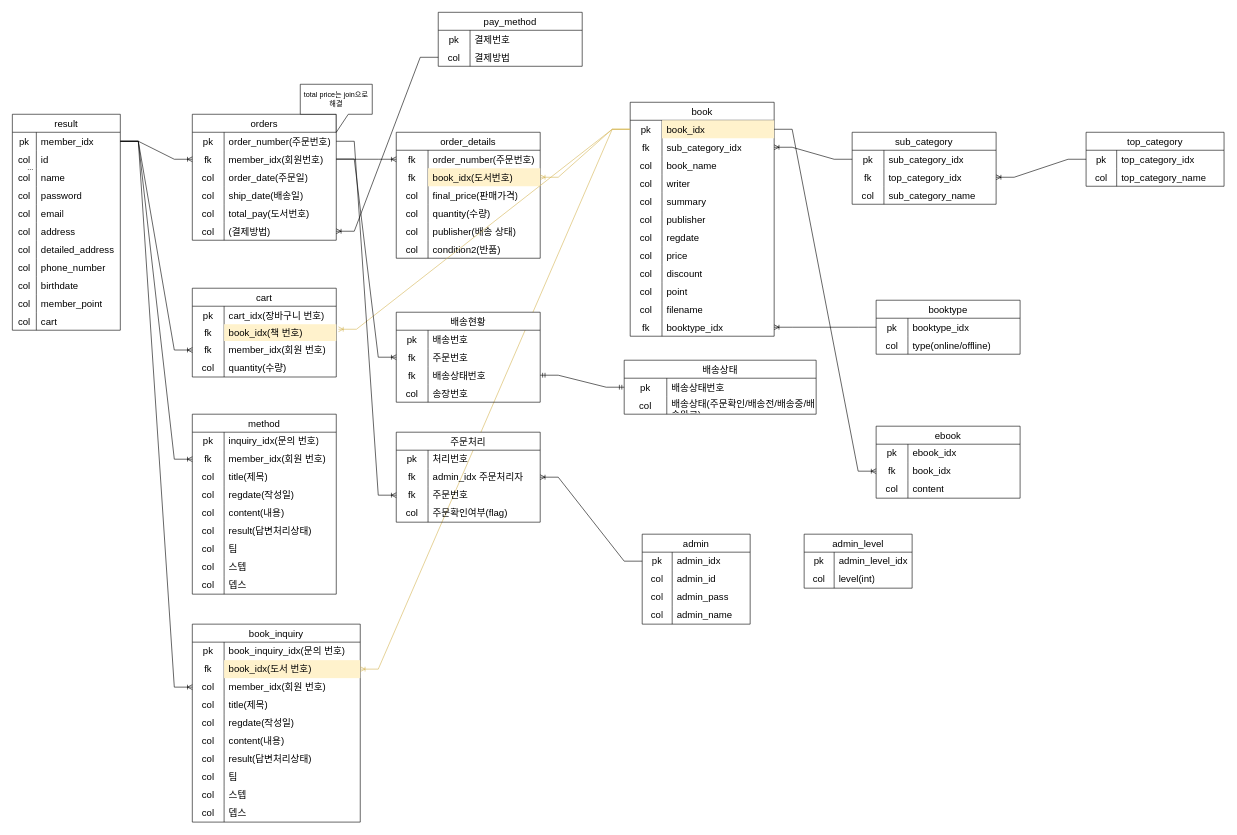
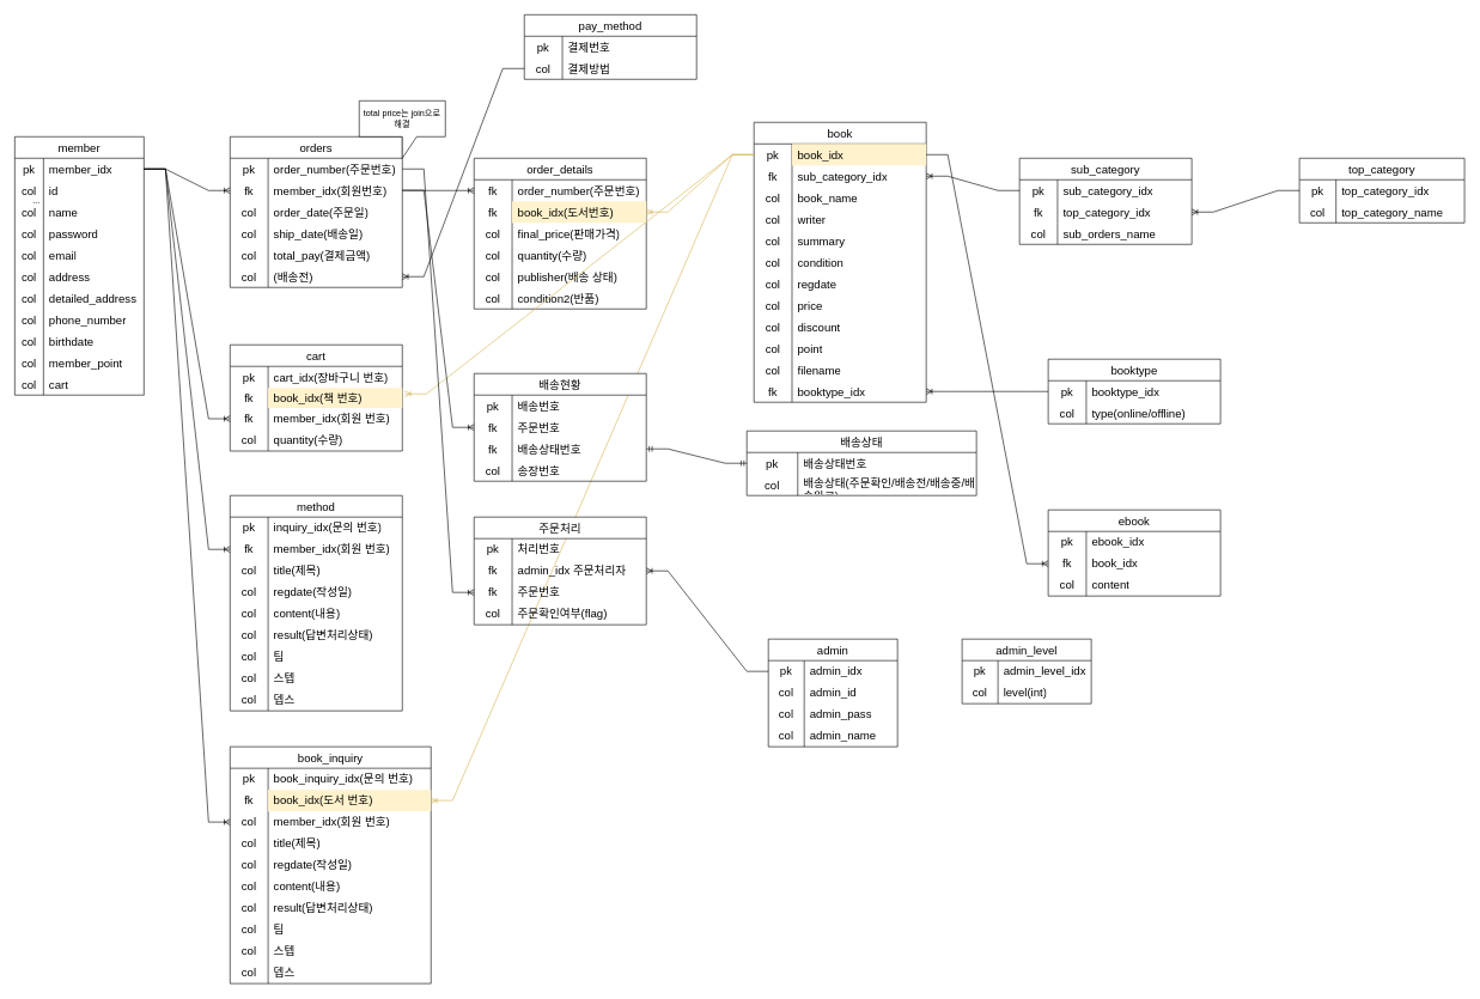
- <mxCell id="3" value="result" style="shape=table;startSize=30;container=1;collapsible=0;childLayout=tableLayout;fixedRows=1;rowLines=0;fontStyle=0;strokeColor=default;fontSize=16;" parent="1" vertex="1"><mxGeometry x="20" y="190" width="180" height="360" as="geometry" /></mxCell>
+ <mxCell id="3" value="member" style="shape=table;startSize=30;container=1;collapsible=0;childLayout=tableLayout;fixedRows=1;rowLines=0;fontStyle=0;strokeColor=default;fontSize=16;" parent="1" vertex="1"><mxGeometry x="20" y="190" width="180" height="360" as="geometry" /></mxCell>
- <mxCell id="207" value="sub_category_name" style="shape=partialRectangle;html=1;whiteSpace=wrap;connectable=0;fillColor=none;top=0;left=0;bottom=0;right=0;align=left;spacingLeft=6;overflow=hidden;strokeColor=inherit;fontSize=16;" vertex="1" parent="205"><mxGeometry x="53" width="187" height="30" as="geometry"><mxRectangle width="187" height="30" as="alternateBounds" /></mxGeometry></mxCell>
+ <mxCell id="207" value="sub_orders_name" style="shape=partialRectangle;html=1;whiteSpace=wrap;connectable=0;fillColor=none;top=0;left=0;bottom=0;right=0;align=left;spacingLeft=6;overflow=hidden;strokeColor=inherit;fontSize=16;" vertex="1" parent="205"><mxGeometry x="53" width="187" height="30" as="geometry"><mxRectangle width="187" height="30" as="alternateBounds" /></mxGeometry></mxCell>
- <mxCell id="115" value="total_pay(도서번호)" style="shape=partialRectangle;html=1;whiteSpace=wrap;connectable=0;fillColor=none;top=0;left=0;bottom=0;right=0;align=left;spacingLeft=6;overflow=hidden;strokeColor=inherit;fontSize=16;" vertex="1" parent="113"><mxGeometry x="53" width="187" height="30" as="geometry"><mxRectangle width="187" height="30" as="alternateBounds" /></mxGeometry></mxCell>
+ <mxCell id="115" value="total_pay(결제금액)" style="shape=partialRectangle;html=1;whiteSpace=wrap;connectable=0;fillColor=none;top=0;left=0;bottom=0;right=0;align=left;spacingLeft=6;overflow=hidden;strokeColor=inherit;fontSize=16;" vertex="1" parent="113"><mxGeometry x="53" width="187" height="30" as="geometry"><mxRectangle width="187" height="30" as="alternateBounds" /></mxGeometry></mxCell>
- <mxCell id="171" value="publisher" style="shape=partialRectangle;html=1;whiteSpace=wrap;connectable=0;fillColor=none;top=0;left=0;bottom=0;right=0;align=left;spacingLeft=6;overflow=hidden;strokeColor=inherit;fontSize=16;" vertex="1" parent="169"><mxGeometry x="53" width="187" height="30" as="geometry"><mxRectangle width="187" height="30" as="alternateBounds" /></mxGeometry></mxCell>
+ <mxCell id="171" value="condition" style="shape=partialRectangle;html=1;whiteSpace=wrap;connectable=0;fillColor=none;top=0;left=0;bottom=0;right=0;align=left;spacingLeft=6;overflow=hidden;strokeColor=inherit;fontSize=16;" vertex="1" parent="169"><mxGeometry x="53" width="187" height="30" as="geometry"><mxRectangle width="187" height="30" as="alternateBounds" /></mxGeometry></mxCell>
- <mxCell id="118" value="(결제방법)" style="shape=partialRectangle;html=1;whiteSpace=wrap;connectable=0;fillColor=none;top=0;left=0;bottom=0;right=0;align=left;spacingLeft=6;overflow=hidden;strokeColor=inherit;fontSize=16;" vertex="1" parent="116"><mxGeometry x="53" width="187" height="30" as="geometry"><mxRectangle width="187" height="30" as="alternateBounds" /></mxGeometry></mxCell>
+ <mxCell id="118" value="(배송전)" style="shape=partialRectangle;html=1;whiteSpace=wrap;connectable=0;fillColor=none;top=0;left=0;bottom=0;right=0;align=left;spacingLeft=6;overflow=hidden;strokeColor=inherit;fontSize=16;" vertex="1" parent="116"><mxGeometry x="53" width="187" height="30" as="geometry"><mxRectangle width="187" height="30" as="alternateBounds" /></mxGeometry></mxCell>
